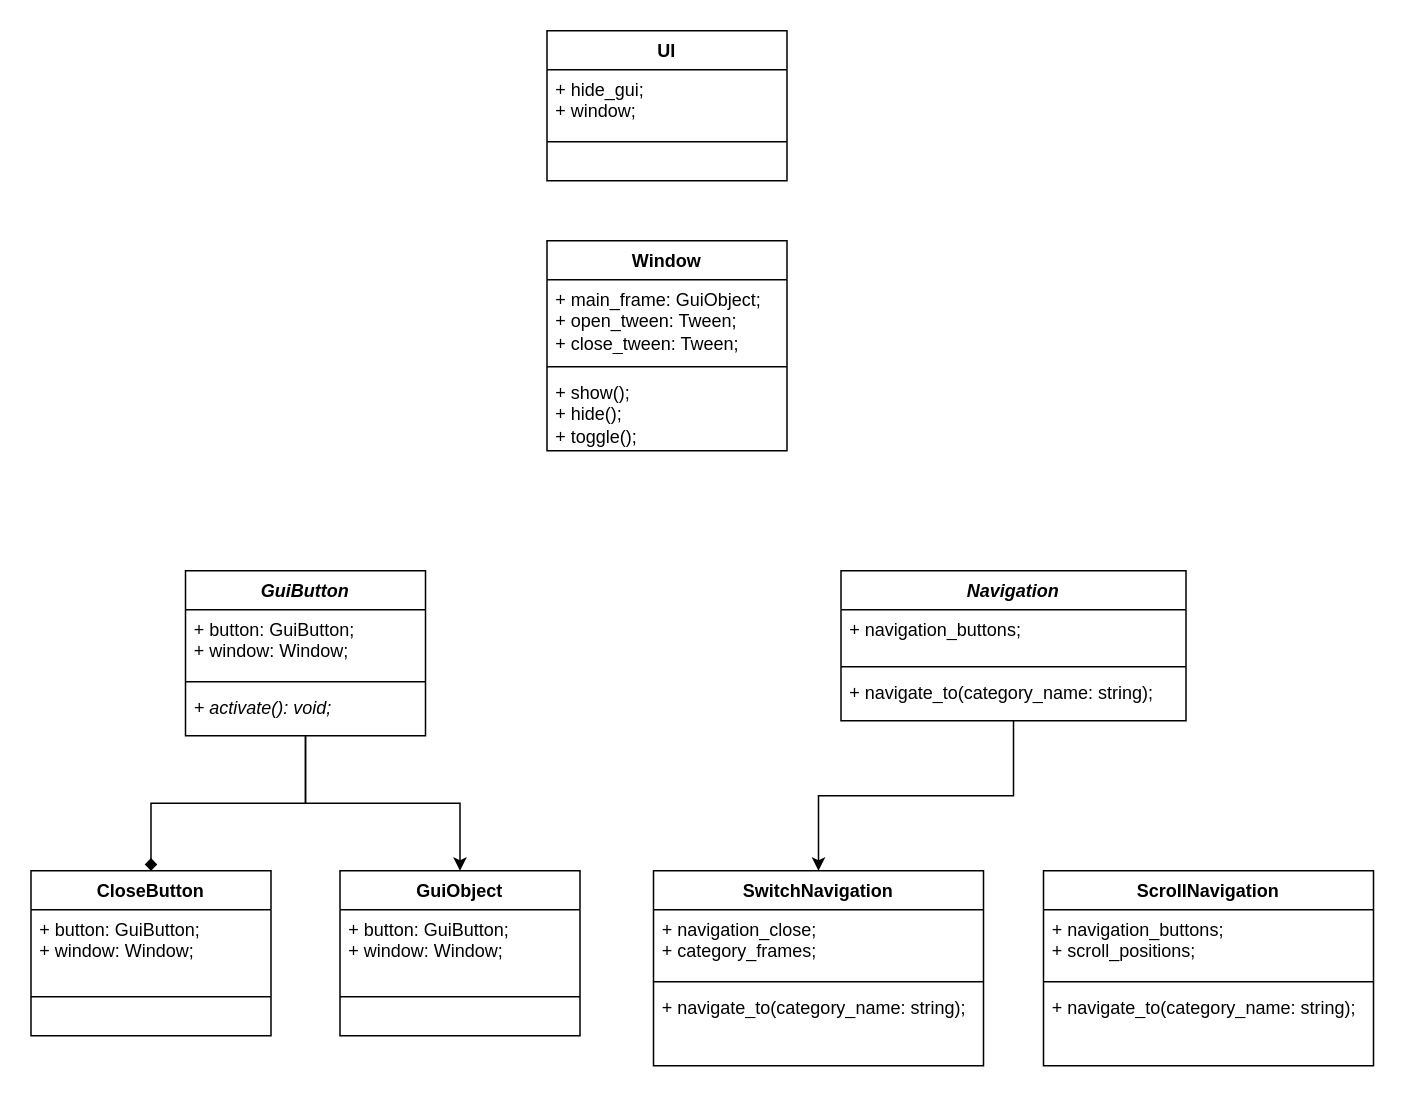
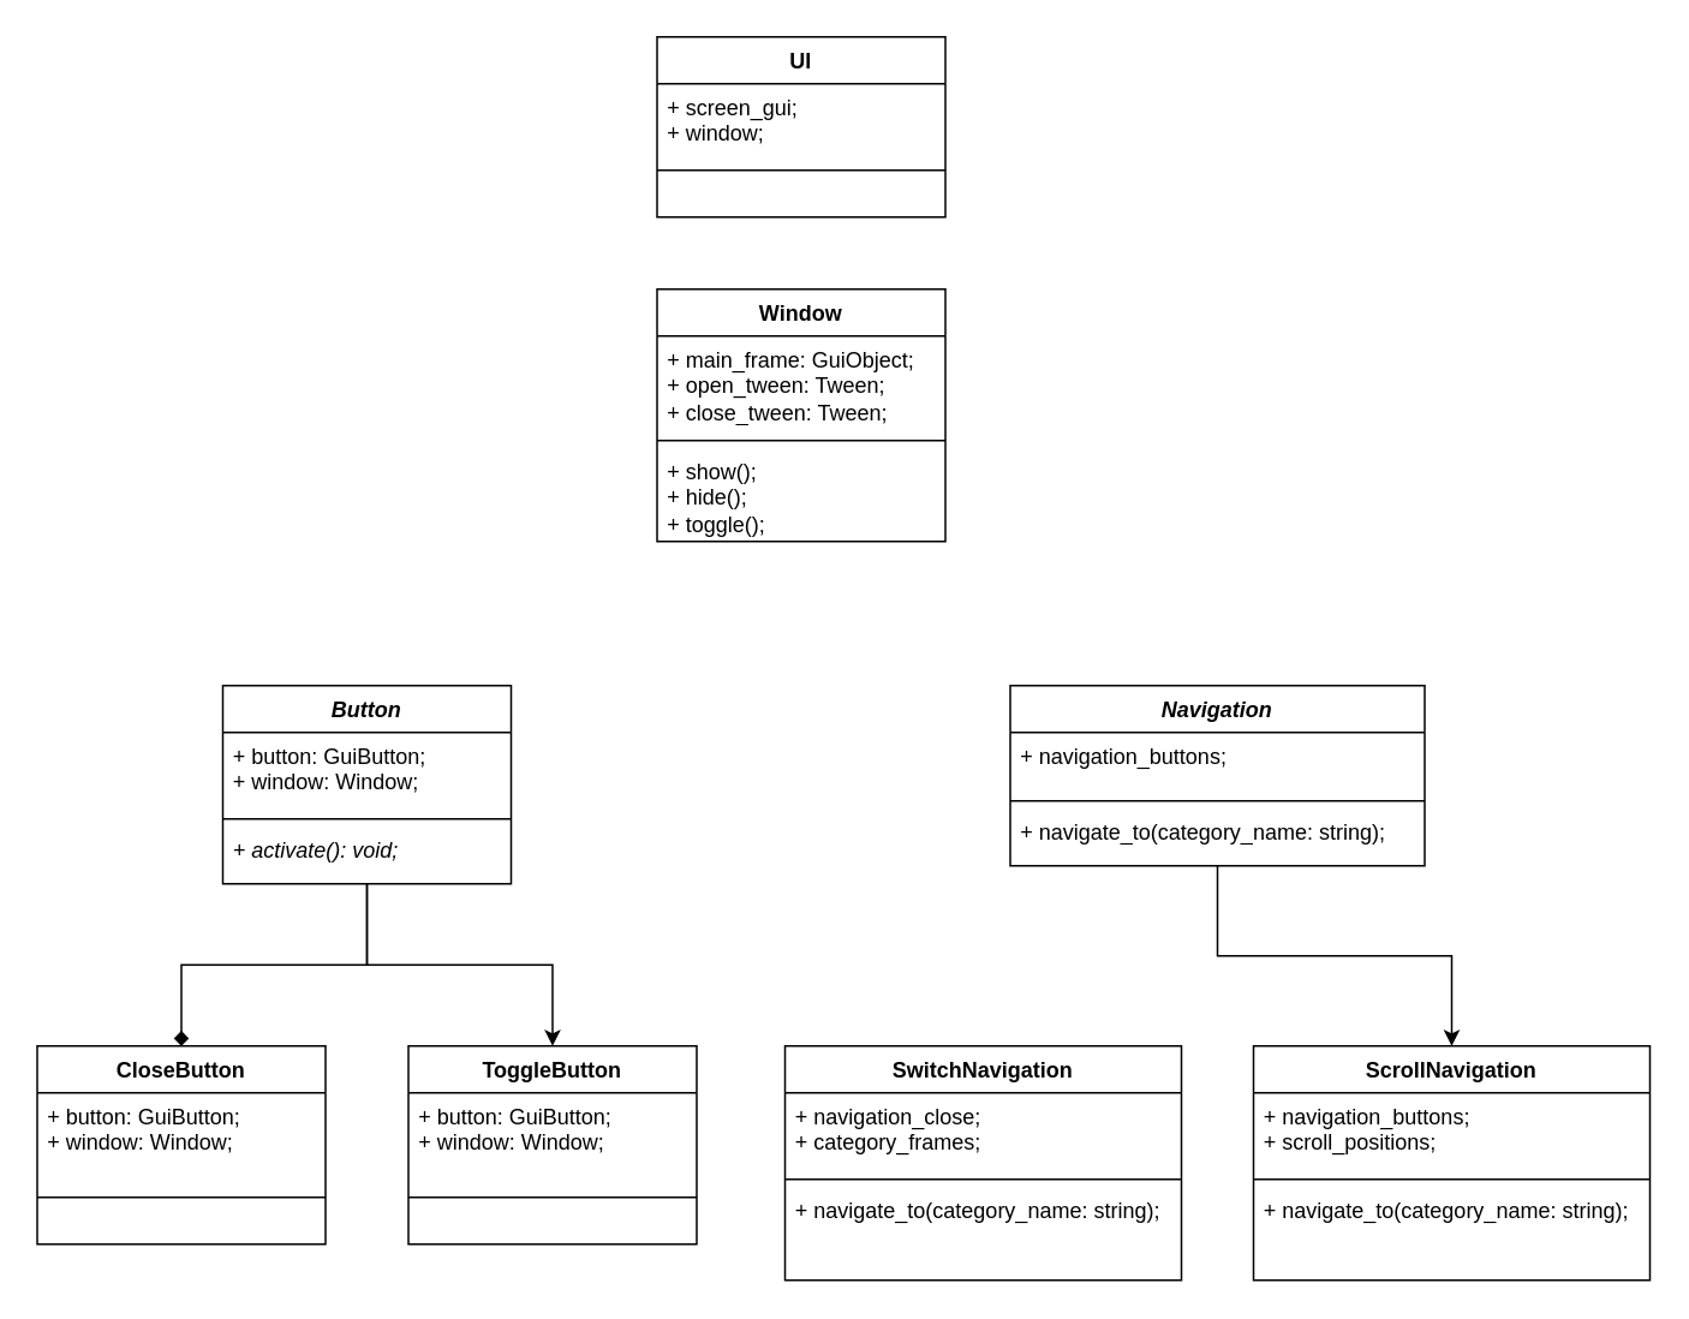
- <mxCell id="3" value="&lt;div&gt;+ hide_gui;&lt;/div&gt;+&amp;nbsp;&lt;span style=&quot;background-color: initial;&quot;&gt;window;&lt;/span&gt;" style="text;strokeColor=none;fillColor=none;align=left;verticalAlign=top;spacingLeft=4;spacingRight=4;overflow=hidden;rotatable=0;points=[[0,0.5],[1,0.5]];portConstraint=eastwest;whiteSpace=wrap;html=1;" vertex="1" parent="2"><mxGeometry y="26" width="160" height="44" as="geometry" /></mxCell>
+ <mxCell id="3" value="&lt;div&gt;+ screen_gui;&lt;/div&gt;+&amp;nbsp;&lt;span style=&quot;background-color: initial;&quot;&gt;window;&lt;/span&gt;" style="text;strokeColor=none;fillColor=none;align=left;verticalAlign=top;spacingLeft=4;spacingRight=4;overflow=hidden;rotatable=0;points=[[0,0.5],[1,0.5]];portConstraint=eastwest;whiteSpace=wrap;html=1;" vertex="1" parent="2"><mxGeometry y="26" width="160" height="44" as="geometry" /></mxCell>
- <mxCell id="20" value="&lt;i&gt;GuiButton&lt;/i&gt;" style="swimlane;fontStyle=1;align=center;verticalAlign=top;childLayout=stackLayout;horizontal=1;startSize=26;horizontalStack=0;resizeParent=1;resizeParentMax=0;resizeLast=0;collapsible=1;marginBottom=0;whiteSpace=wrap;html=1;" vertex="1" parent="1"><mxGeometry x="123" y="380" width="160" height="110" as="geometry" /></mxCell>
+ <mxCell id="20" value="&lt;i&gt;Button&lt;/i&gt;" style="swimlane;fontStyle=1;align=center;verticalAlign=top;childLayout=stackLayout;horizontal=1;startSize=26;horizontalStack=0;resizeParent=1;resizeParentMax=0;resizeLast=0;collapsible=1;marginBottom=0;whiteSpace=wrap;html=1;" vertex="1" parent="1"><mxGeometry x="123" y="380" width="160" height="110" as="geometry" /></mxCell>
- <mxCell id="24" style="edgeStyle=orthogonalEdgeStyle;rounded=0;orthogonalLoop=1;jettySize=auto;html=1;entryX=0.5;entryY=0;entryDx=0;entryDy=0;" edge="1" parent="1" source="26" target="34"><mxGeometry relative="1" as="geometry" /></mxCell>
+ <mxCell id="25" style="edgeStyle=orthogonalEdgeStyle;rounded=0;orthogonalLoop=1;jettySize=auto;html=1;" edge="1" parent="1" source="26" target="30"><mxGeometry relative="1" as="geometry" /></mxCell>
- <mxCell id="14" value="GuiObject" style="swimlane;fontStyle=1;align=center;verticalAlign=top;childLayout=stackLayout;horizontal=1;startSize=26;horizontalStack=0;resizeParent=1;resizeParentMax=0;resizeLast=0;collapsible=1;marginBottom=0;whiteSpace=wrap;html=1;" vertex="1" parent="1"><mxGeometry x="226" y="580" width="160" height="110" as="geometry" /></mxCell>
+ <mxCell id="14" value="ToggleButton" style="swimlane;fontStyle=1;align=center;verticalAlign=top;childLayout=stackLayout;horizontal=1;startSize=26;horizontalStack=0;resizeParent=1;resizeParentMax=0;resizeLast=0;collapsible=1;marginBottom=0;whiteSpace=wrap;html=1;" vertex="1" parent="1"><mxGeometry x="226" y="580" width="160" height="110" as="geometry" /></mxCell>
